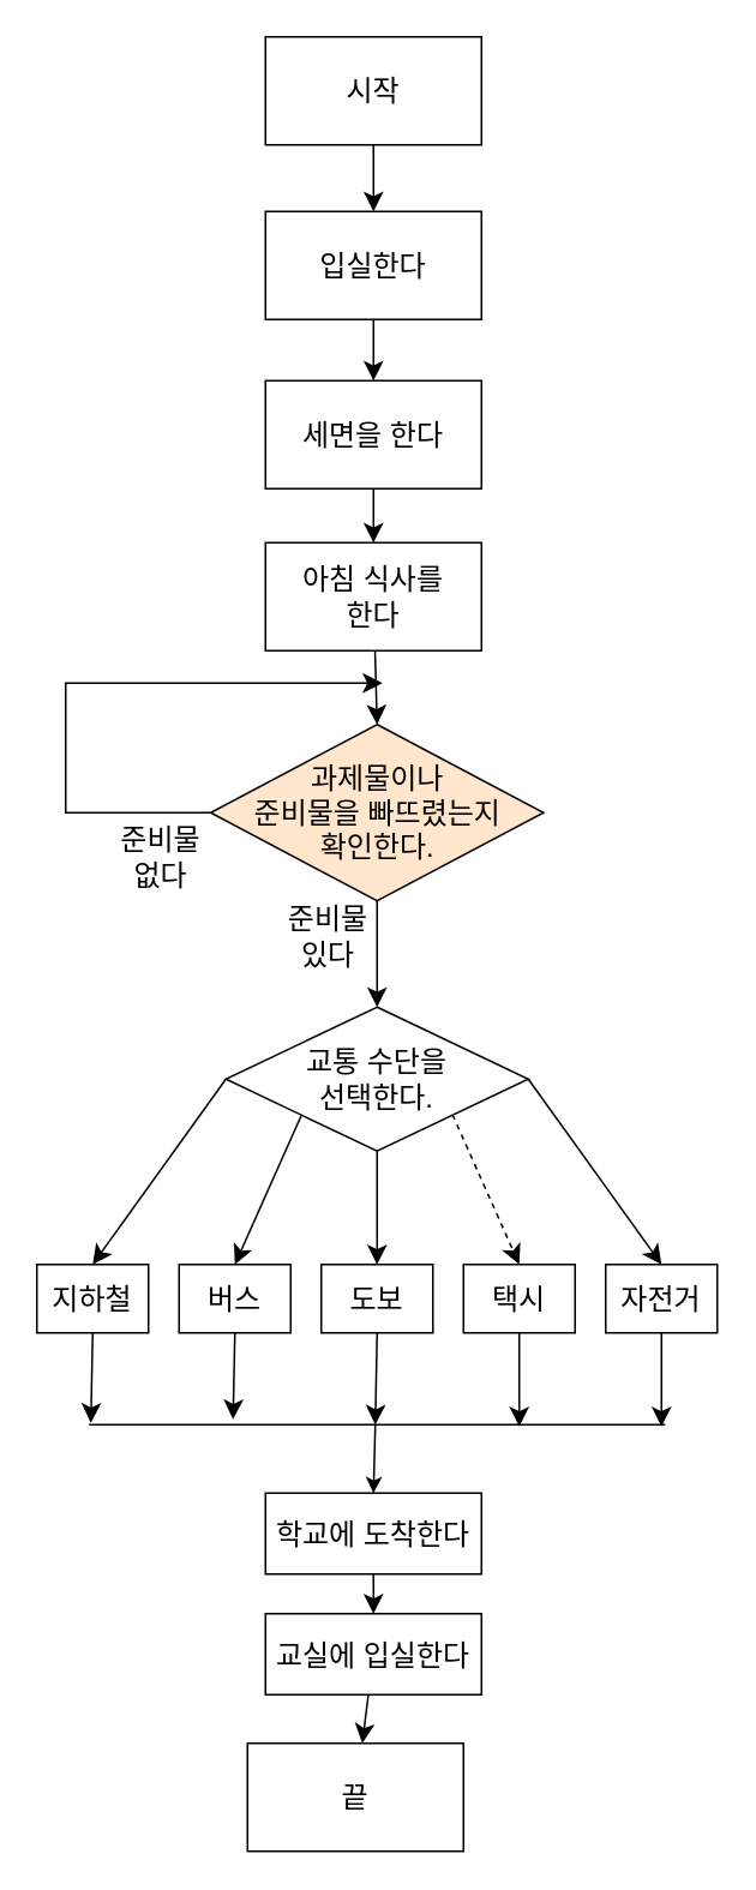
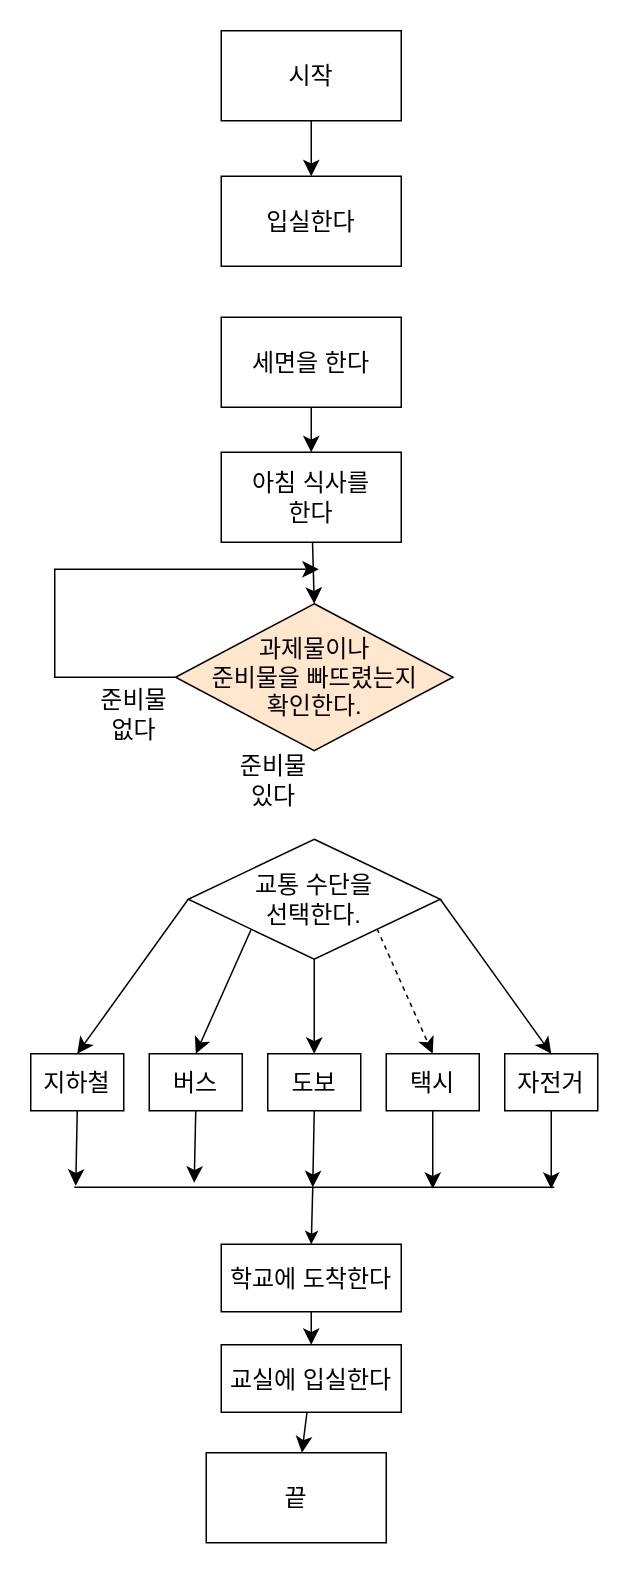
- <mxCell id="21" style="edgeStyle=none;curved=1;rounded=0;orthogonalLoop=1;jettySize=auto;html=1;exitX=0.5;exitY=1;exitDx=0;exitDy=0;entryX=0.5;entryY=0;entryDx=0;entryDy=0;fontSize=12;startSize=8;endSize=8;labelBackgroundColor=none;fontColor=default;" parent="1" source="22" target="5" edge="1"><mxGeometry relative="1" as="geometry" /></mxCell>
- <mxCell id="10" style="edgeStyle=none;curved=1;rounded=0;orthogonalLoop=1;jettySize=auto;html=1;exitX=0.5;exitY=1;exitDx=0;exitDy=0;fontSize=12;startSize=8;endSize=8;labelBackgroundColor=none;fontColor=default;" parent="1" source="11" target="15" edge="1"><mxGeometry relative="1" as="geometry" /></mxCell>
